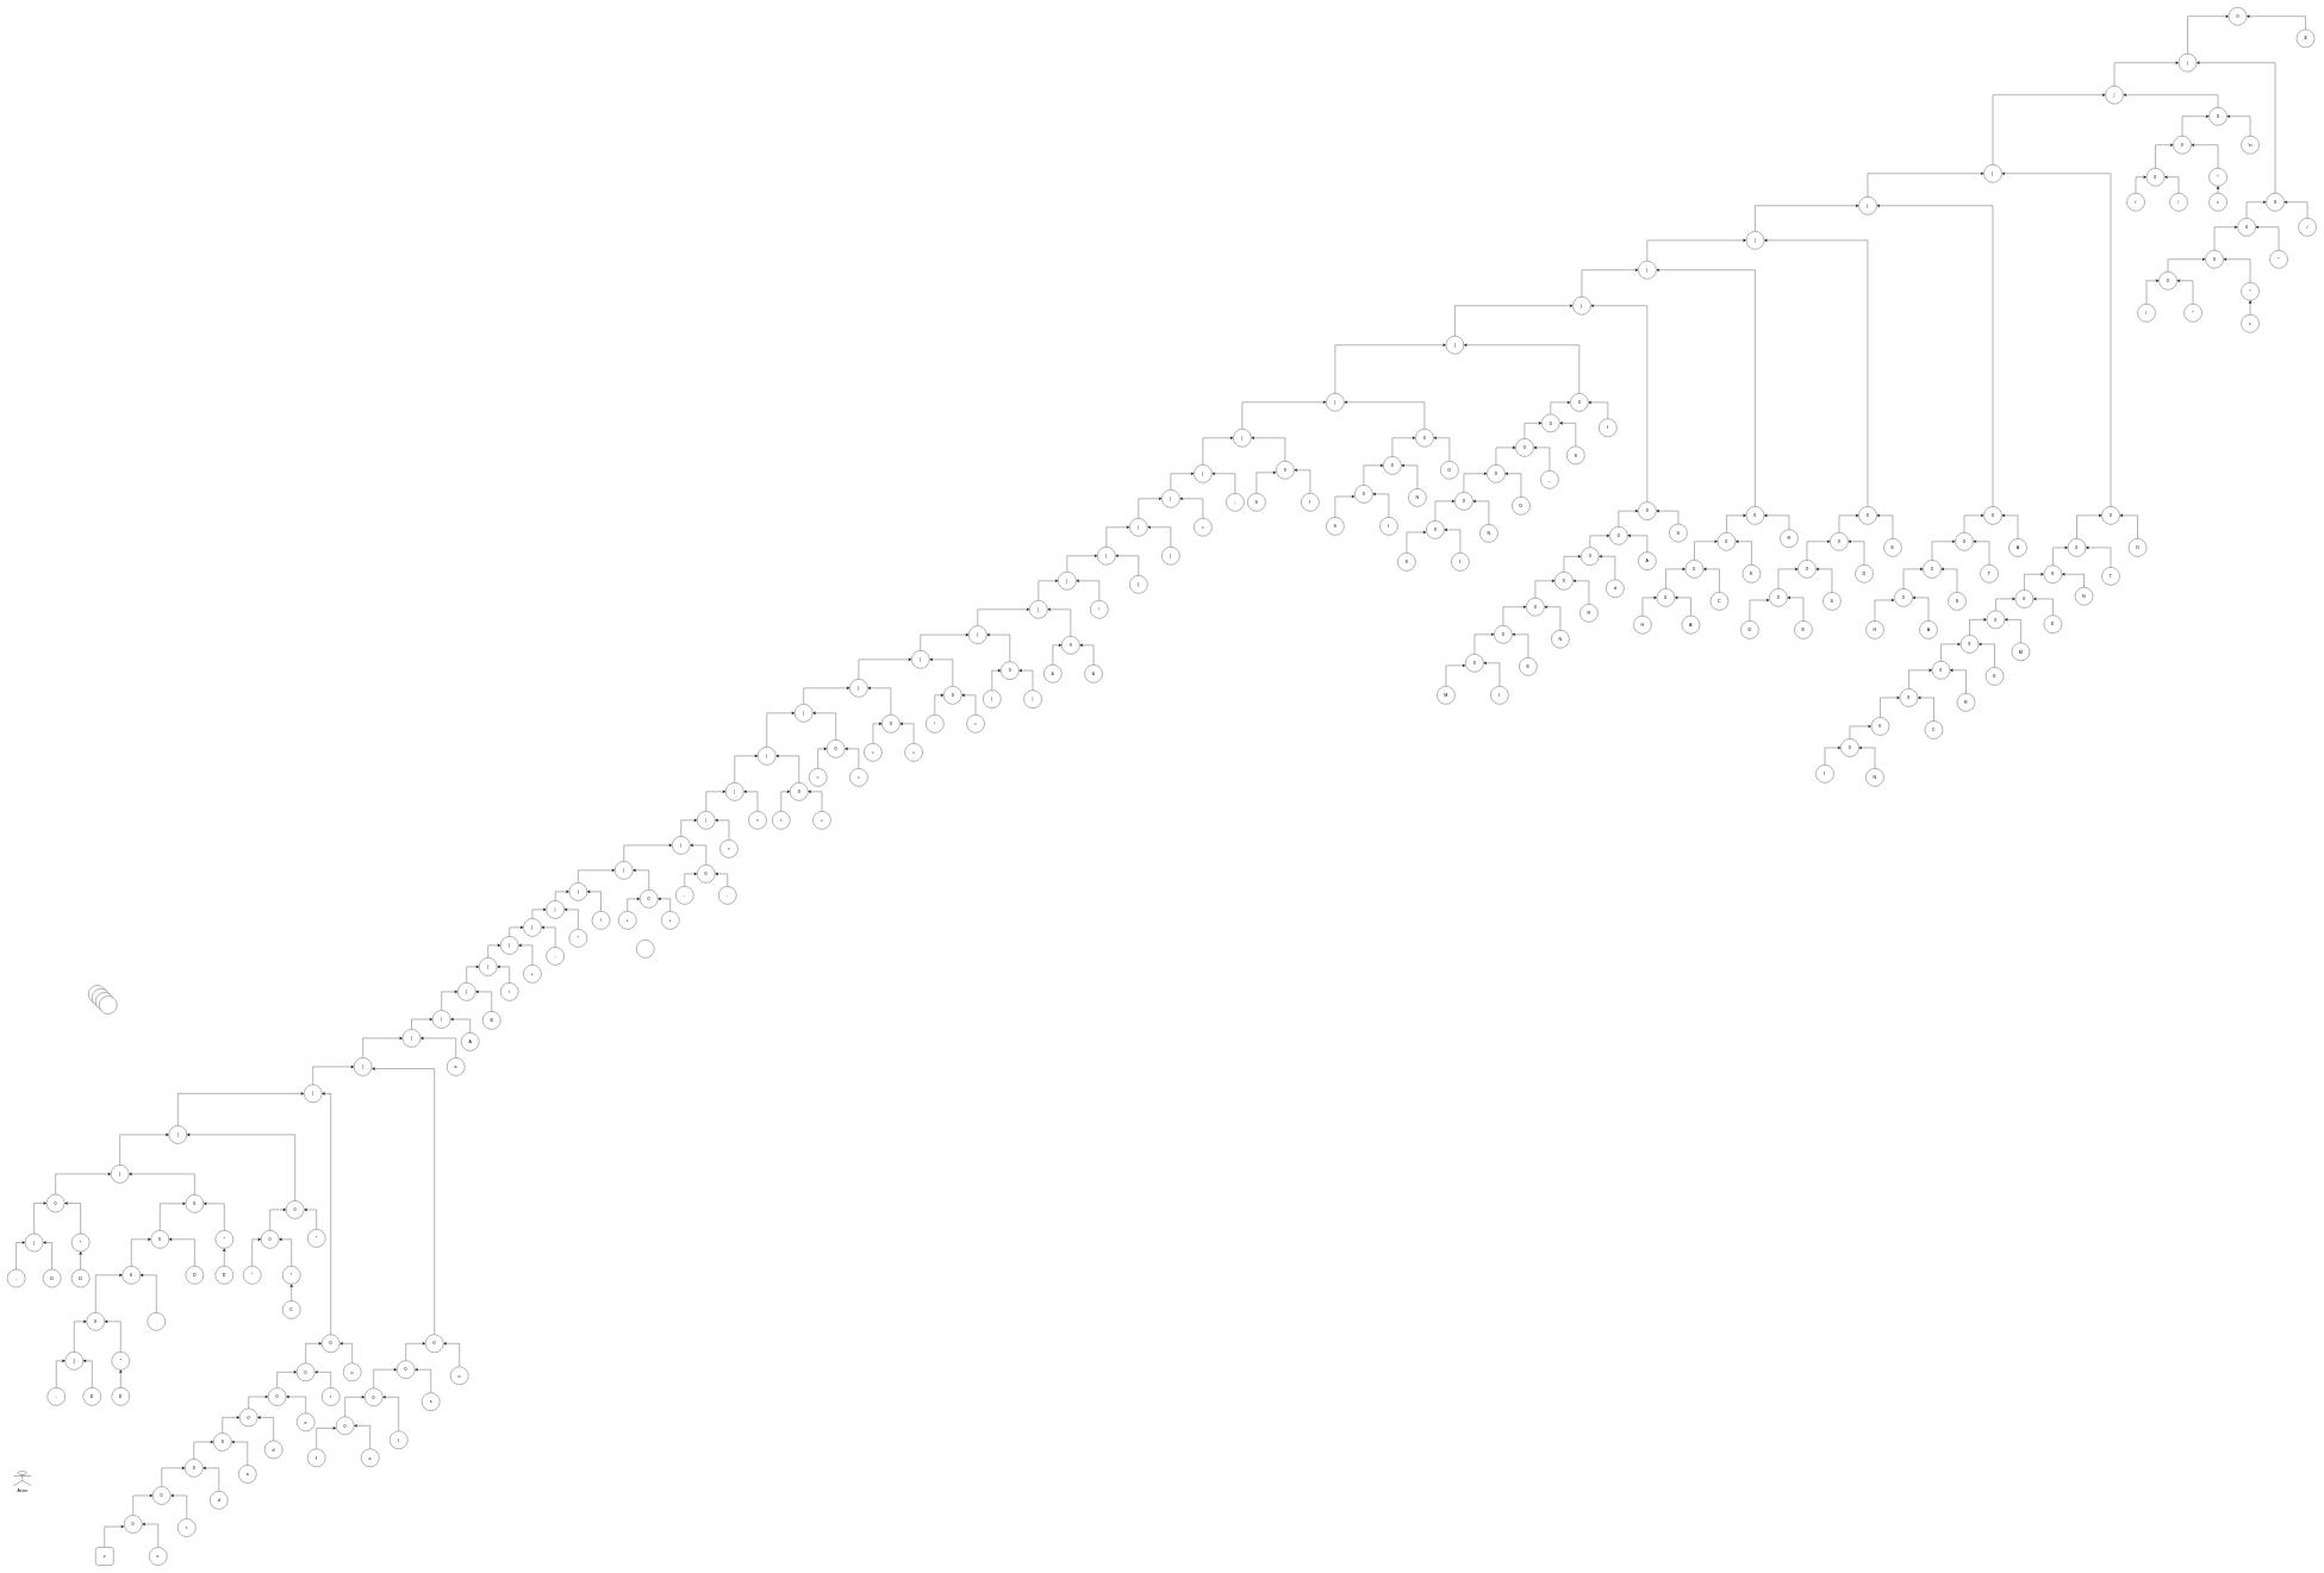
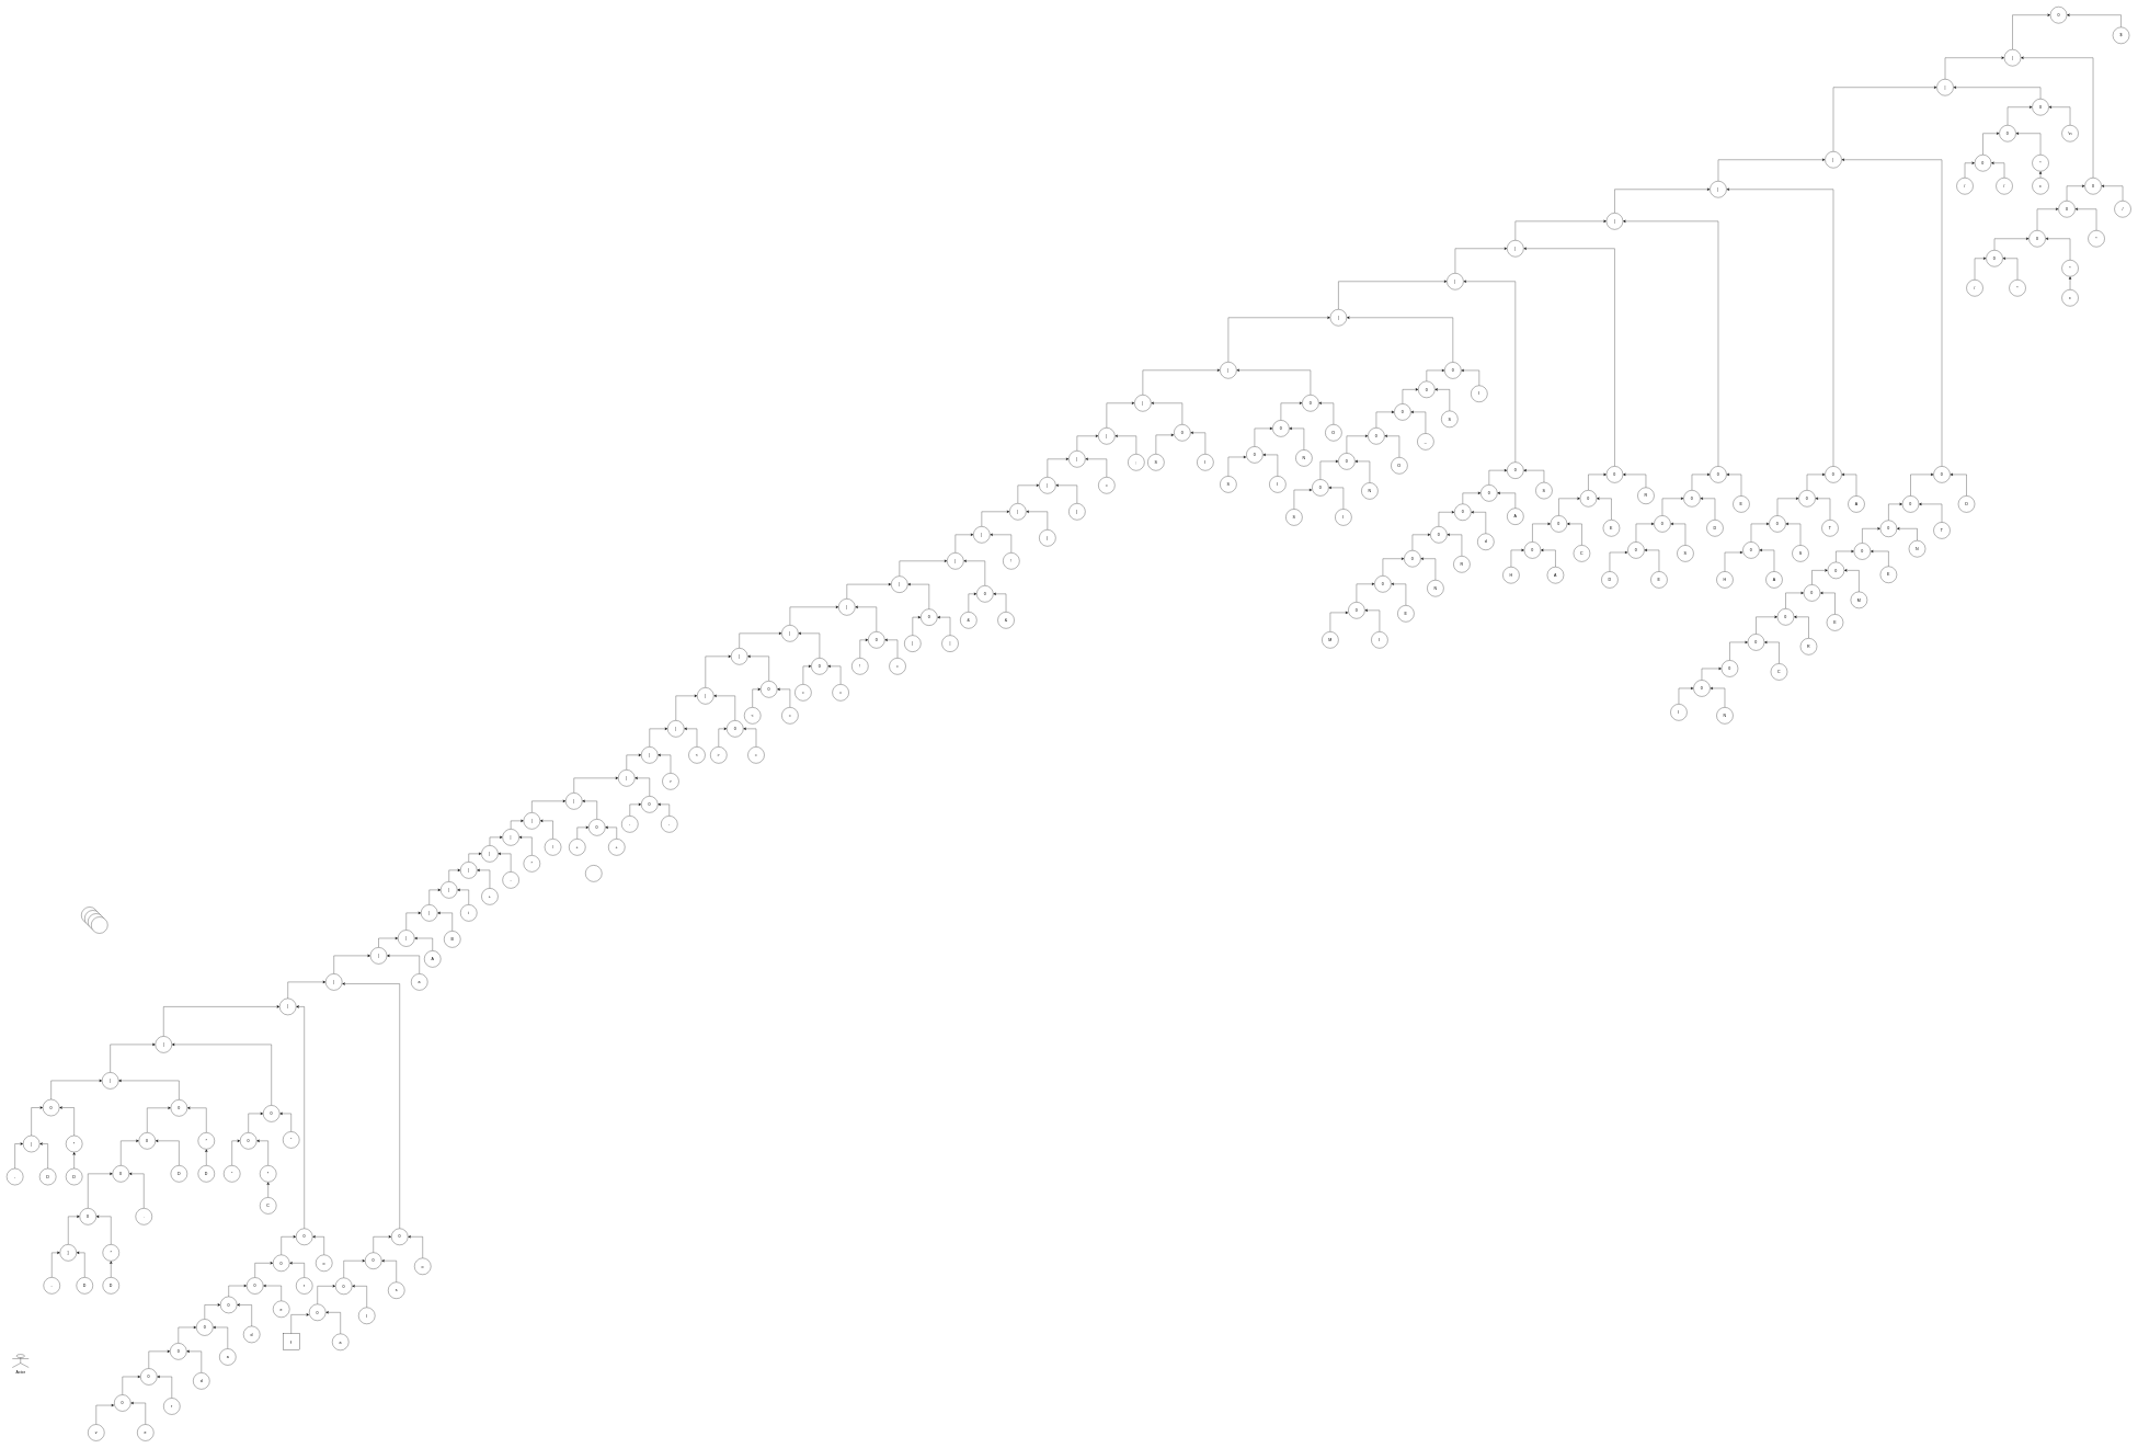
- <mxCell id="123" value="l" style="ellipse;whiteSpace=wrap;html=1;aspect=fixed;" parent="1" vertex="1"><mxGeometry x="1090" y="4004.5" width="50" height="50" as="geometry" /></mxCell>
+ <mxCell id="123" value="l" style="ellipse;whiteSpace=wrap;html=1;aspect=fixed;" parent="1" vertex="1"><mxGeometry x="1090" y="3974.5" width="50" height="50" as="geometry" /></mxCell>
- <mxCell id="117" value="f" style="ellipse;whiteSpace=wrap;html=1;aspect=fixed;" parent="1" vertex="1"><mxGeometry x="860" y="4054.5" width="50" height="50" as="geometry" /></mxCell>
+ <mxCell id="117" value="f" style="whiteSpace=wrap;html=1;aspect=fixed;rounded=0;" parent="1" vertex="1"><mxGeometry x="860" y="4054.5" width="50" height="50" as="geometry" /></mxCell>
- <mxCell id="63" value="v" style="whiteSpace=wrap;html=1;aspect=fixed;rounded=1;" parent="1" vertex="1"><mxGeometry x="267" y="4330" width="50" height="50" as="geometry" /></mxCell>
+ <mxCell id="63" value="v" style="ellipse;whiteSpace=wrap;html=1;aspect=fixed;" parent="1" vertex="1"><mxGeometry x="267" y="4330" width="50" height="50" as="geometry" /></mxCell>
